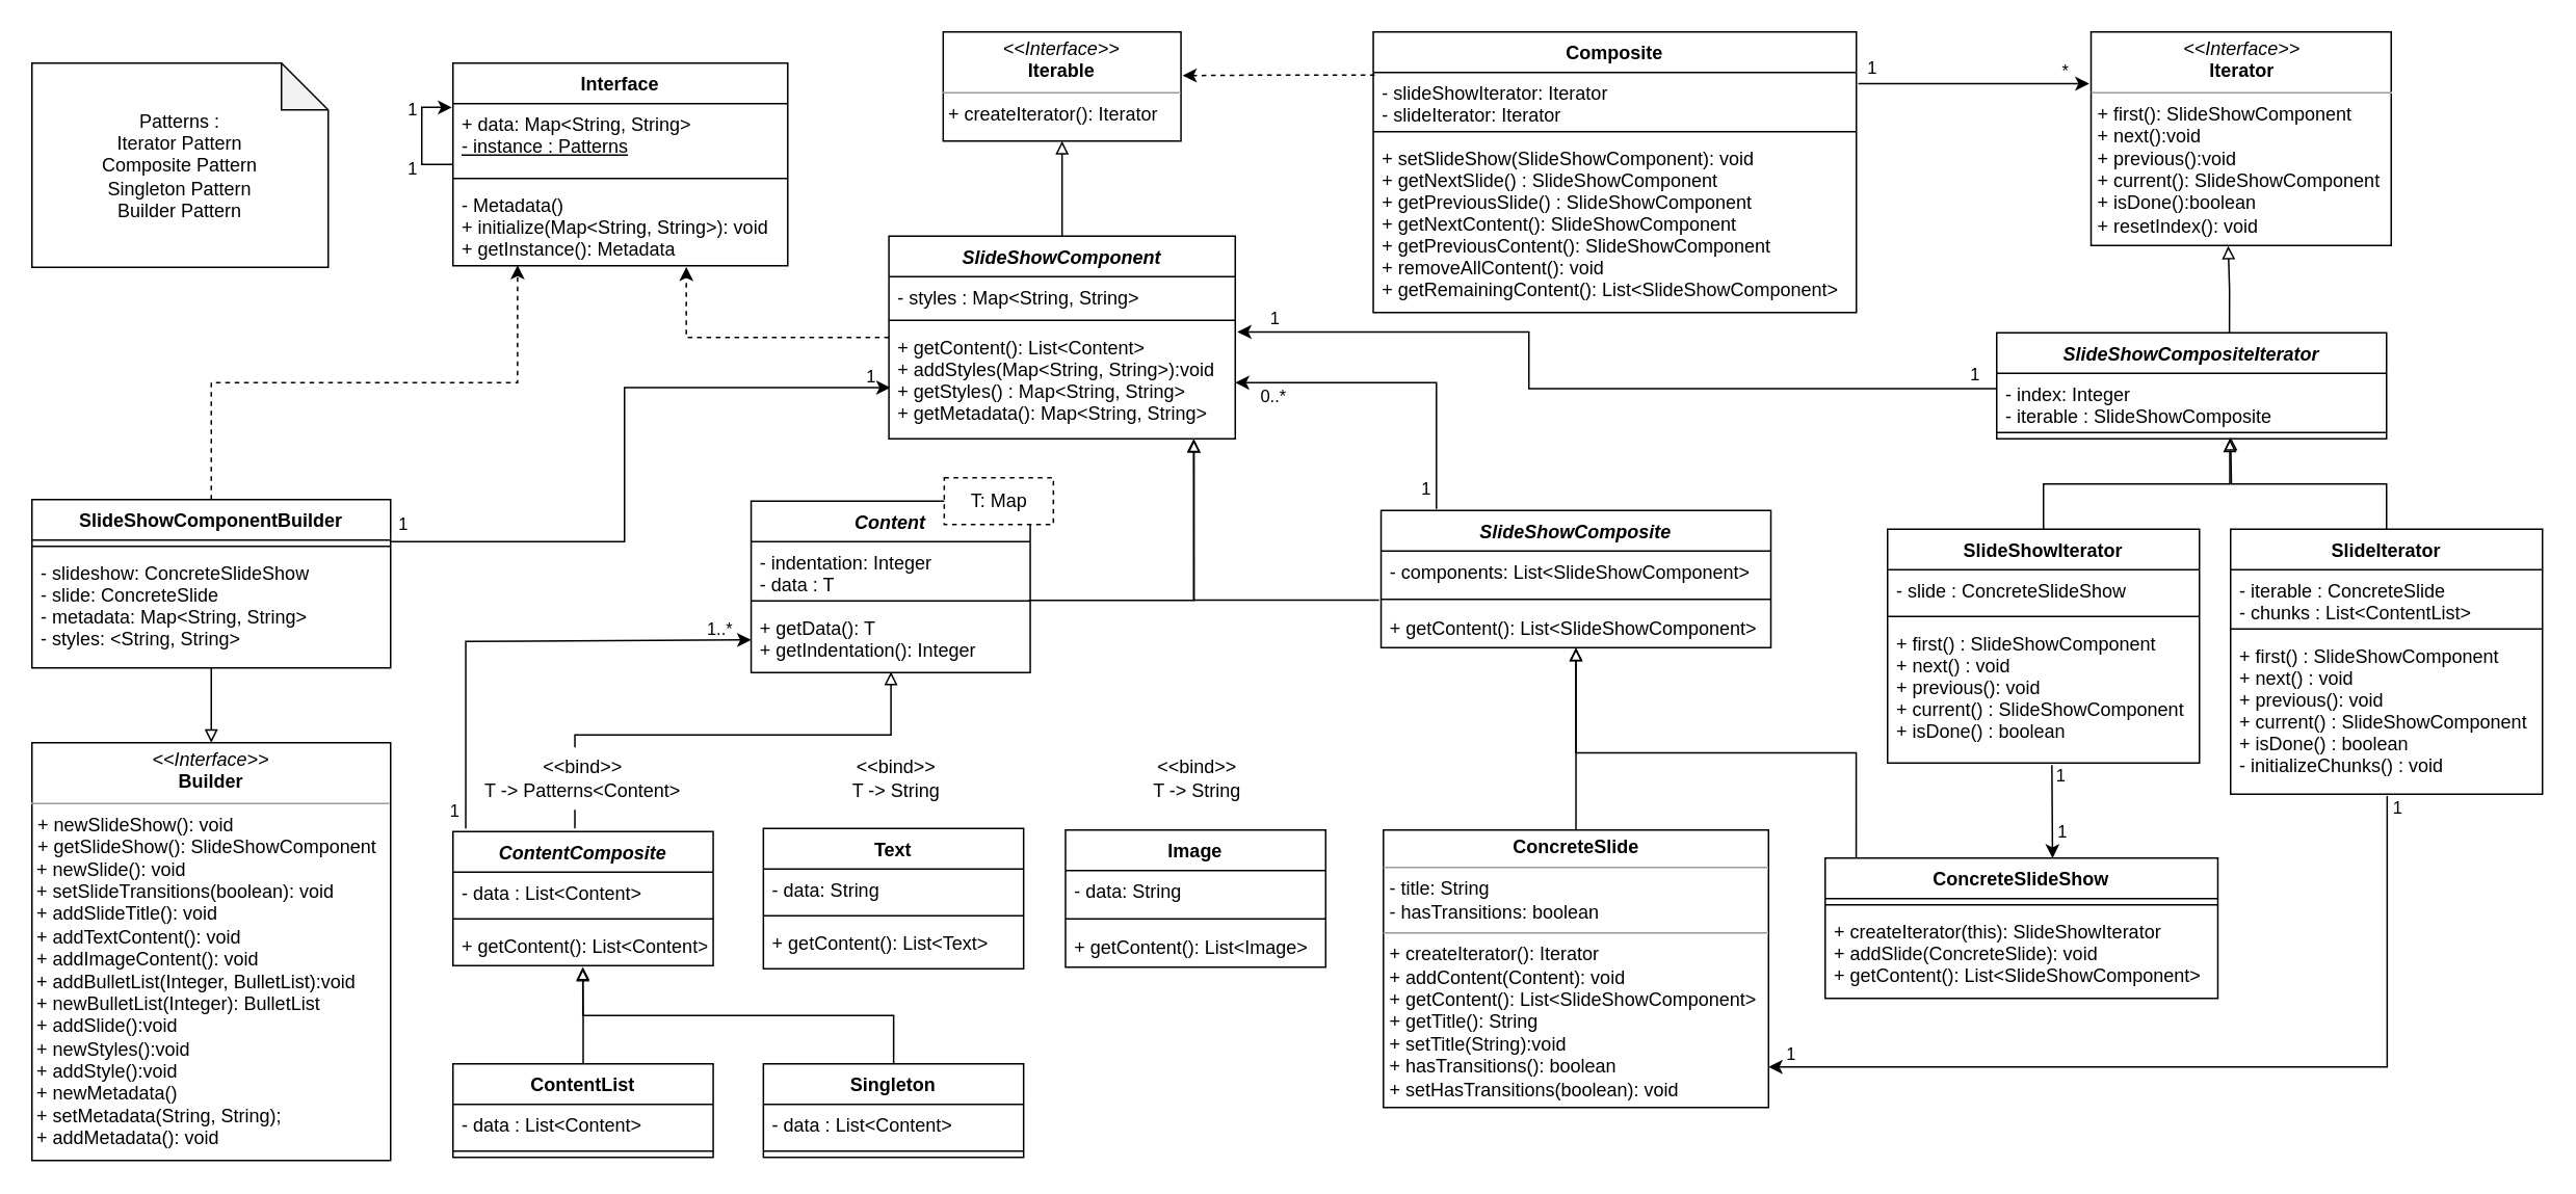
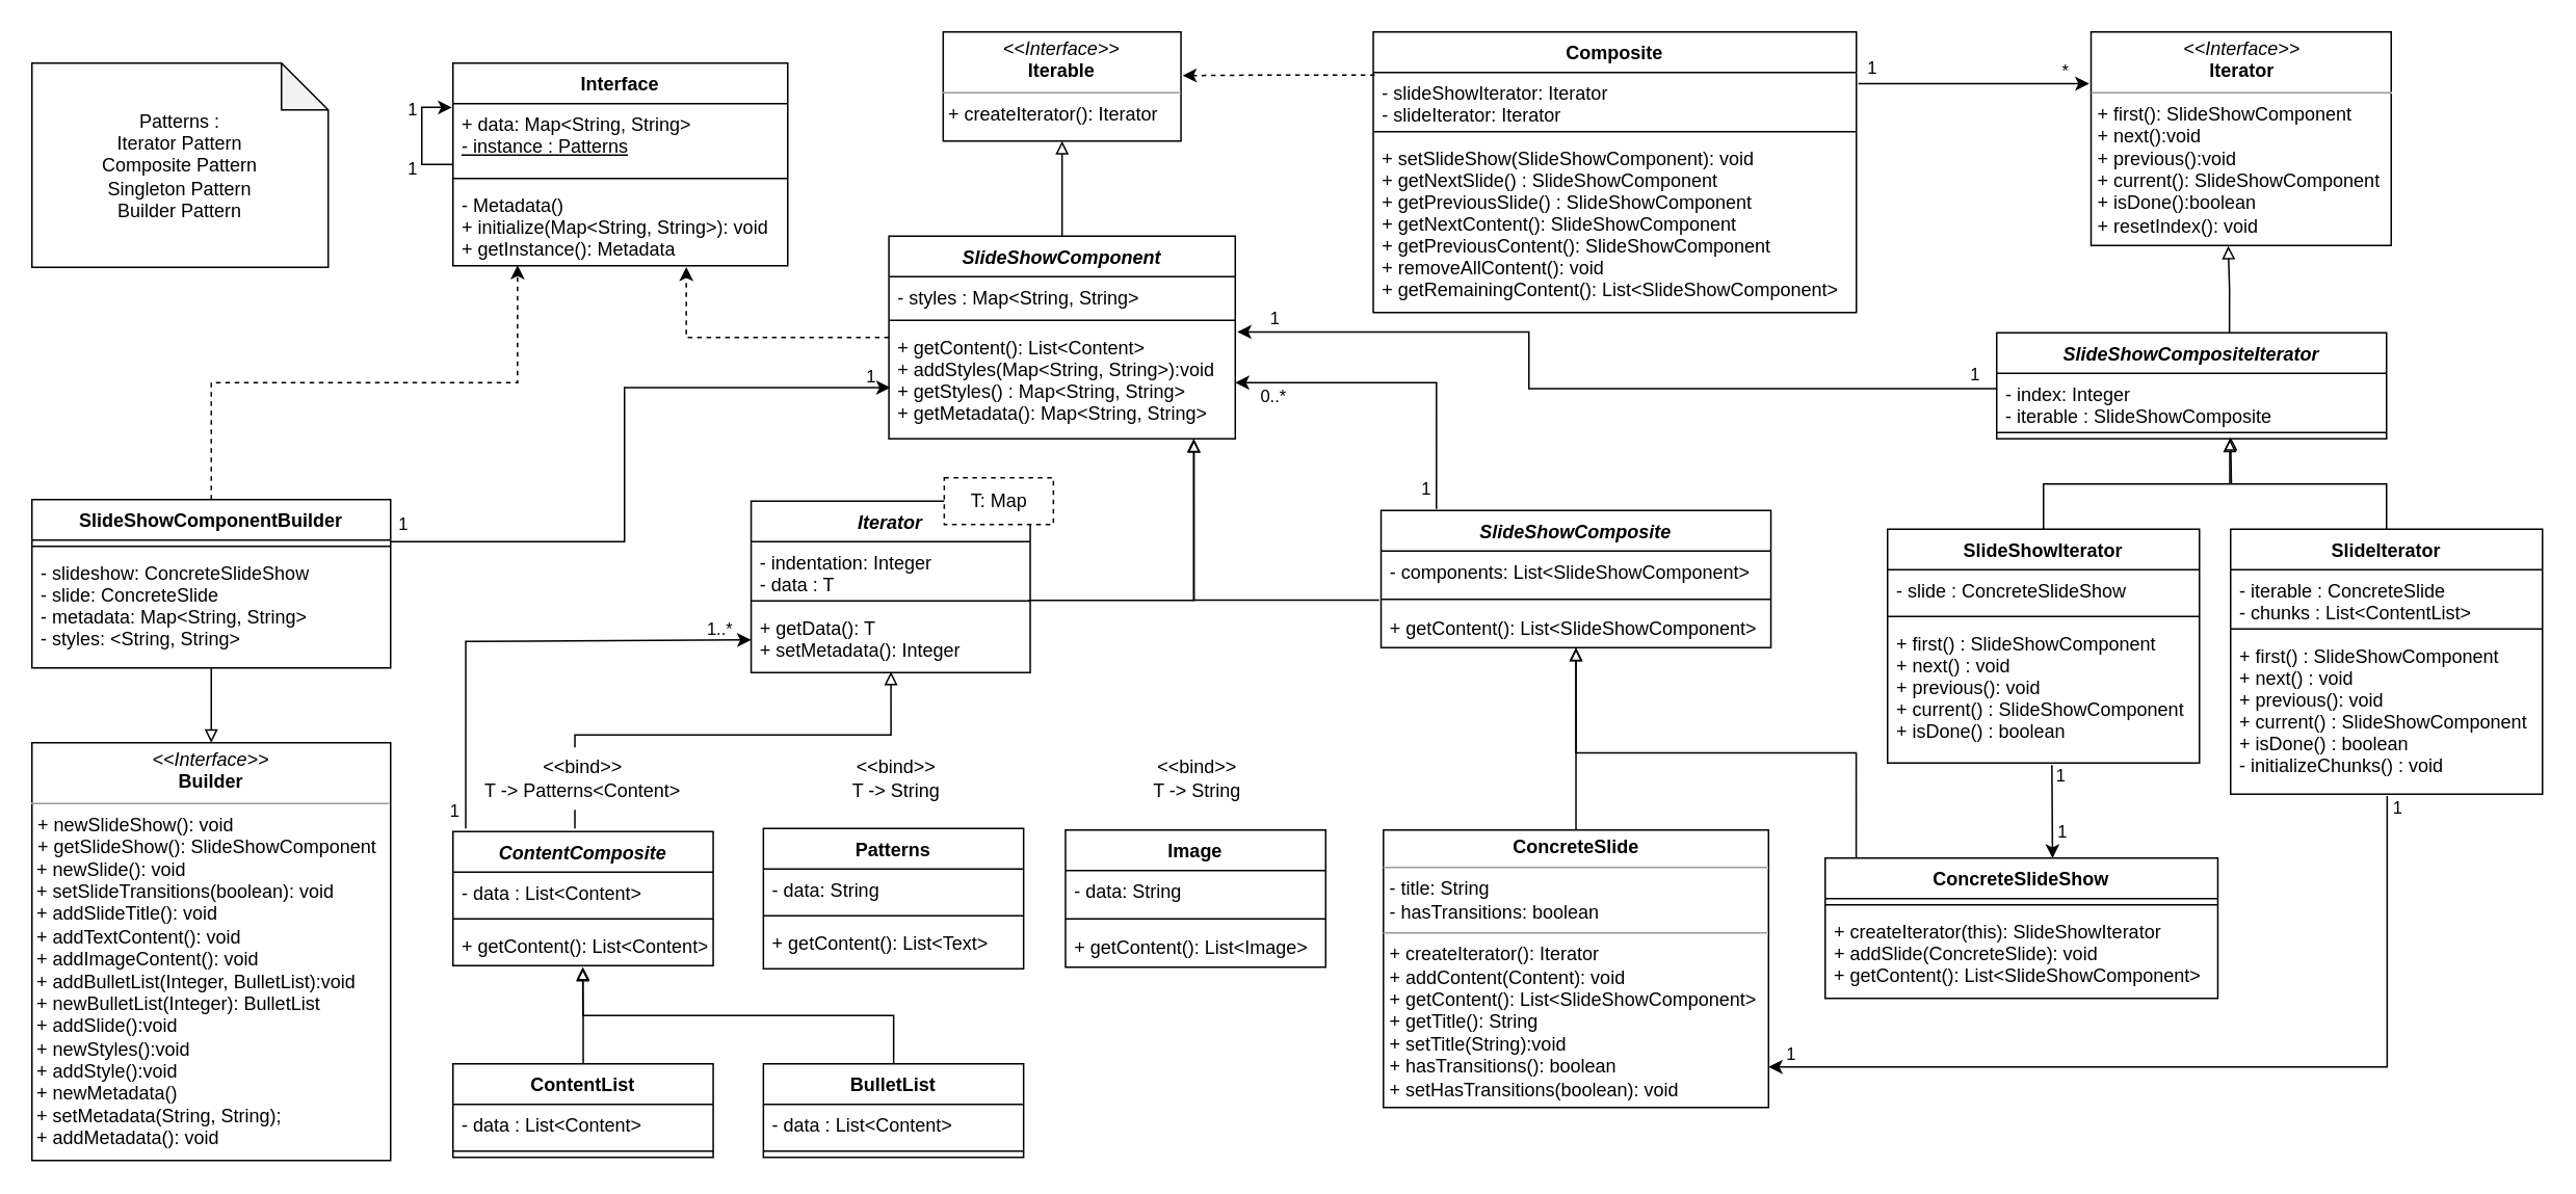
- <mxCell id="36" value="Content" style="swimlane;fontStyle=3;align=center;verticalAlign=top;childLayout=stackLayout;horizontal=1;startSize=26;horizontalStack=0;resizeParent=1;resizeParentMax=0;resizeLast=0;collapsible=1;marginBottom=0;" parent="1" vertex="1"><mxGeometry x="481.21" y="321" width="178.99" height="110" as="geometry" /></mxCell>
+ <mxCell id="36" value="Iterator" style="swimlane;fontStyle=3;align=center;verticalAlign=top;childLayout=stackLayout;horizontal=1;startSize=26;horizontalStack=0;resizeParent=1;resizeParentMax=0;resizeLast=0;collapsible=1;marginBottom=0;" parent="1" vertex="1"><mxGeometry x="481.21" y="321" width="178.99" height="110" as="geometry" /></mxCell>
- <mxCell id="39" value="+ getData(): T&#10;+ getIndentation(): Integer" style="text;strokeColor=none;fillColor=none;align=left;verticalAlign=top;spacingLeft=4;spacingRight=4;overflow=hidden;rotatable=0;points=[[0,0.5],[1,0.5]];portConstraint=eastwest;" parent="36" vertex="1"><mxGeometry y="68" width="178.99" height="42" as="geometry" /></mxCell>
+ <mxCell id="39" value="+ getData(): T&#10;+ setMetadata(): Integer" style="text;strokeColor=none;fillColor=none;align=left;verticalAlign=top;spacingLeft=4;spacingRight=4;overflow=hidden;rotatable=0;points=[[0,0.5],[1,0.5]];portConstraint=eastwest;" parent="36" vertex="1"><mxGeometry y="68" width="178.99" height="42" as="geometry" /></mxCell>
- <mxCell id="19" value="Text" style="swimlane;fontStyle=1;align=center;verticalAlign=top;childLayout=stackLayout;horizontal=1;startSize=26;horizontalStack=0;resizeParent=1;resizeParentMax=0;resizeLast=0;collapsible=1;marginBottom=0;" parent="1" vertex="1"><mxGeometry x="489.07" y="531" width="166.88" height="90" as="geometry" /></mxCell>
+ <mxCell id="19" value="Patterns" style="swimlane;fontStyle=1;align=center;verticalAlign=top;childLayout=stackLayout;horizontal=1;startSize=26;horizontalStack=0;resizeParent=1;resizeParentMax=0;resizeLast=0;collapsible=1;marginBottom=0;" parent="1" vertex="1"><mxGeometry x="489.07" y="531" width="166.88" height="90" as="geometry" /></mxCell>
- <mxCell id="90" value="Singleton" style="swimlane;fontStyle=1;align=center;verticalAlign=top;childLayout=stackLayout;horizontal=1;startSize=26;horizontalStack=0;resizeParent=1;resizeParentMax=0;resizeLast=0;collapsible=1;marginBottom=0;" parent="1" vertex="1"><mxGeometry x="489.07" y="682" width="166.88" height="60" as="geometry" /></mxCell>
+ <mxCell id="90" value="BulletList" style="swimlane;fontStyle=1;align=center;verticalAlign=top;childLayout=stackLayout;horizontal=1;startSize=26;horizontalStack=0;resizeParent=1;resizeParentMax=0;resizeLast=0;collapsible=1;marginBottom=0;" parent="1" vertex="1"><mxGeometry x="489.07" y="682" width="166.88" height="60" as="geometry" /></mxCell>
